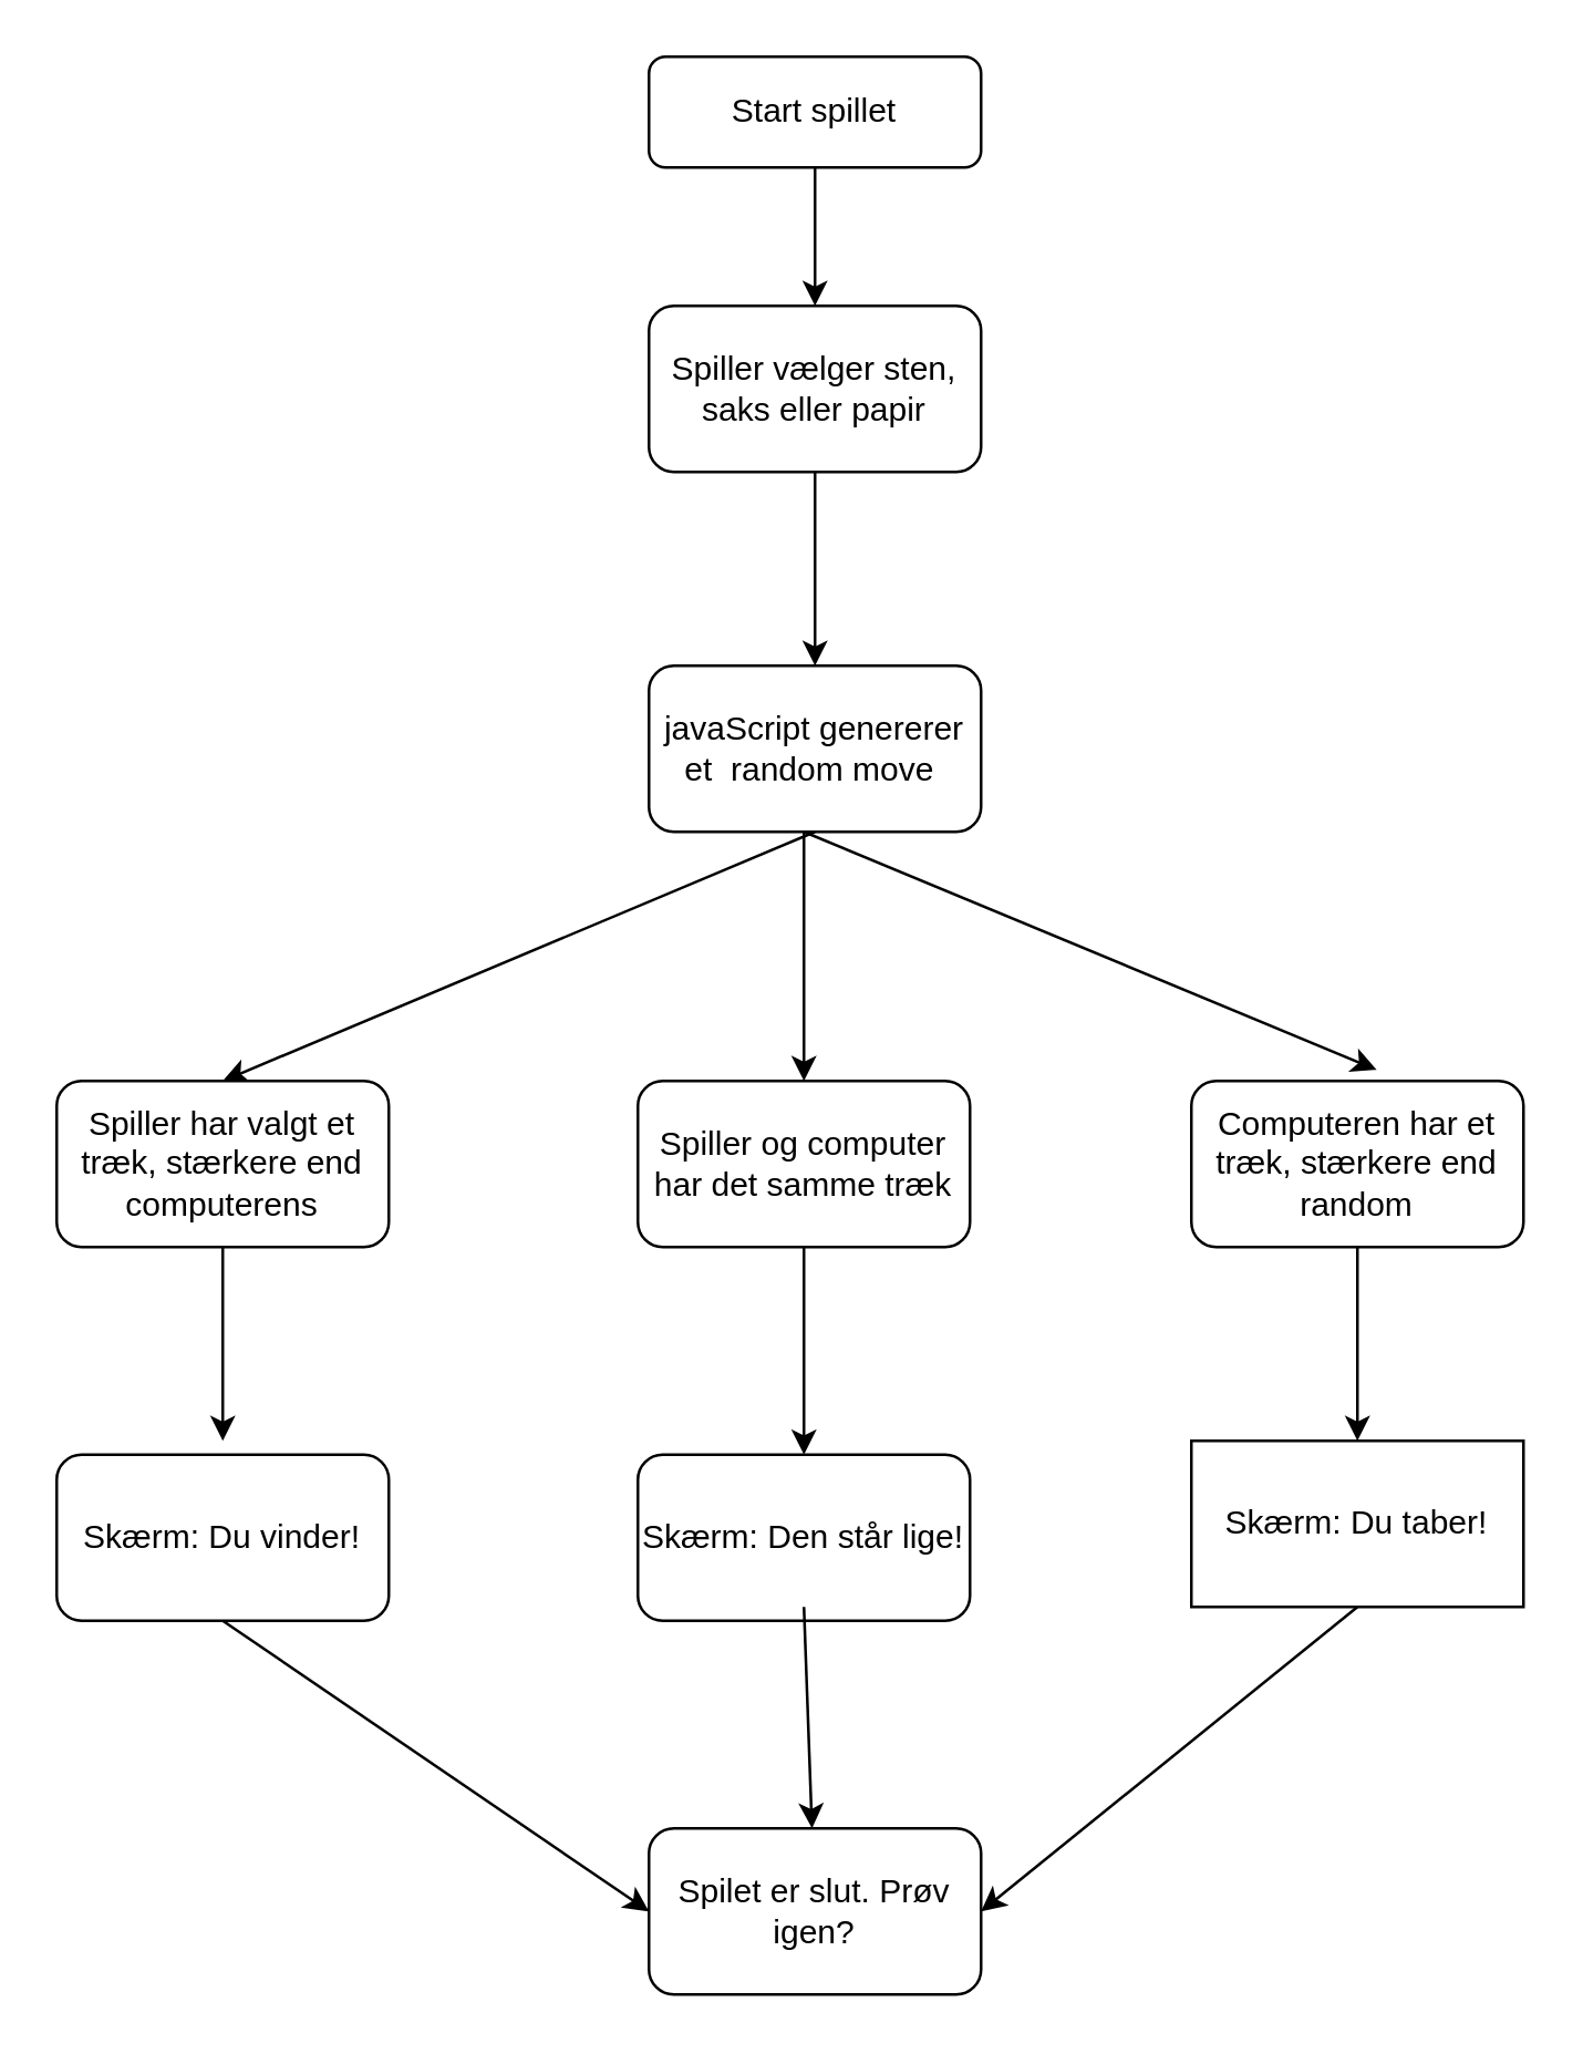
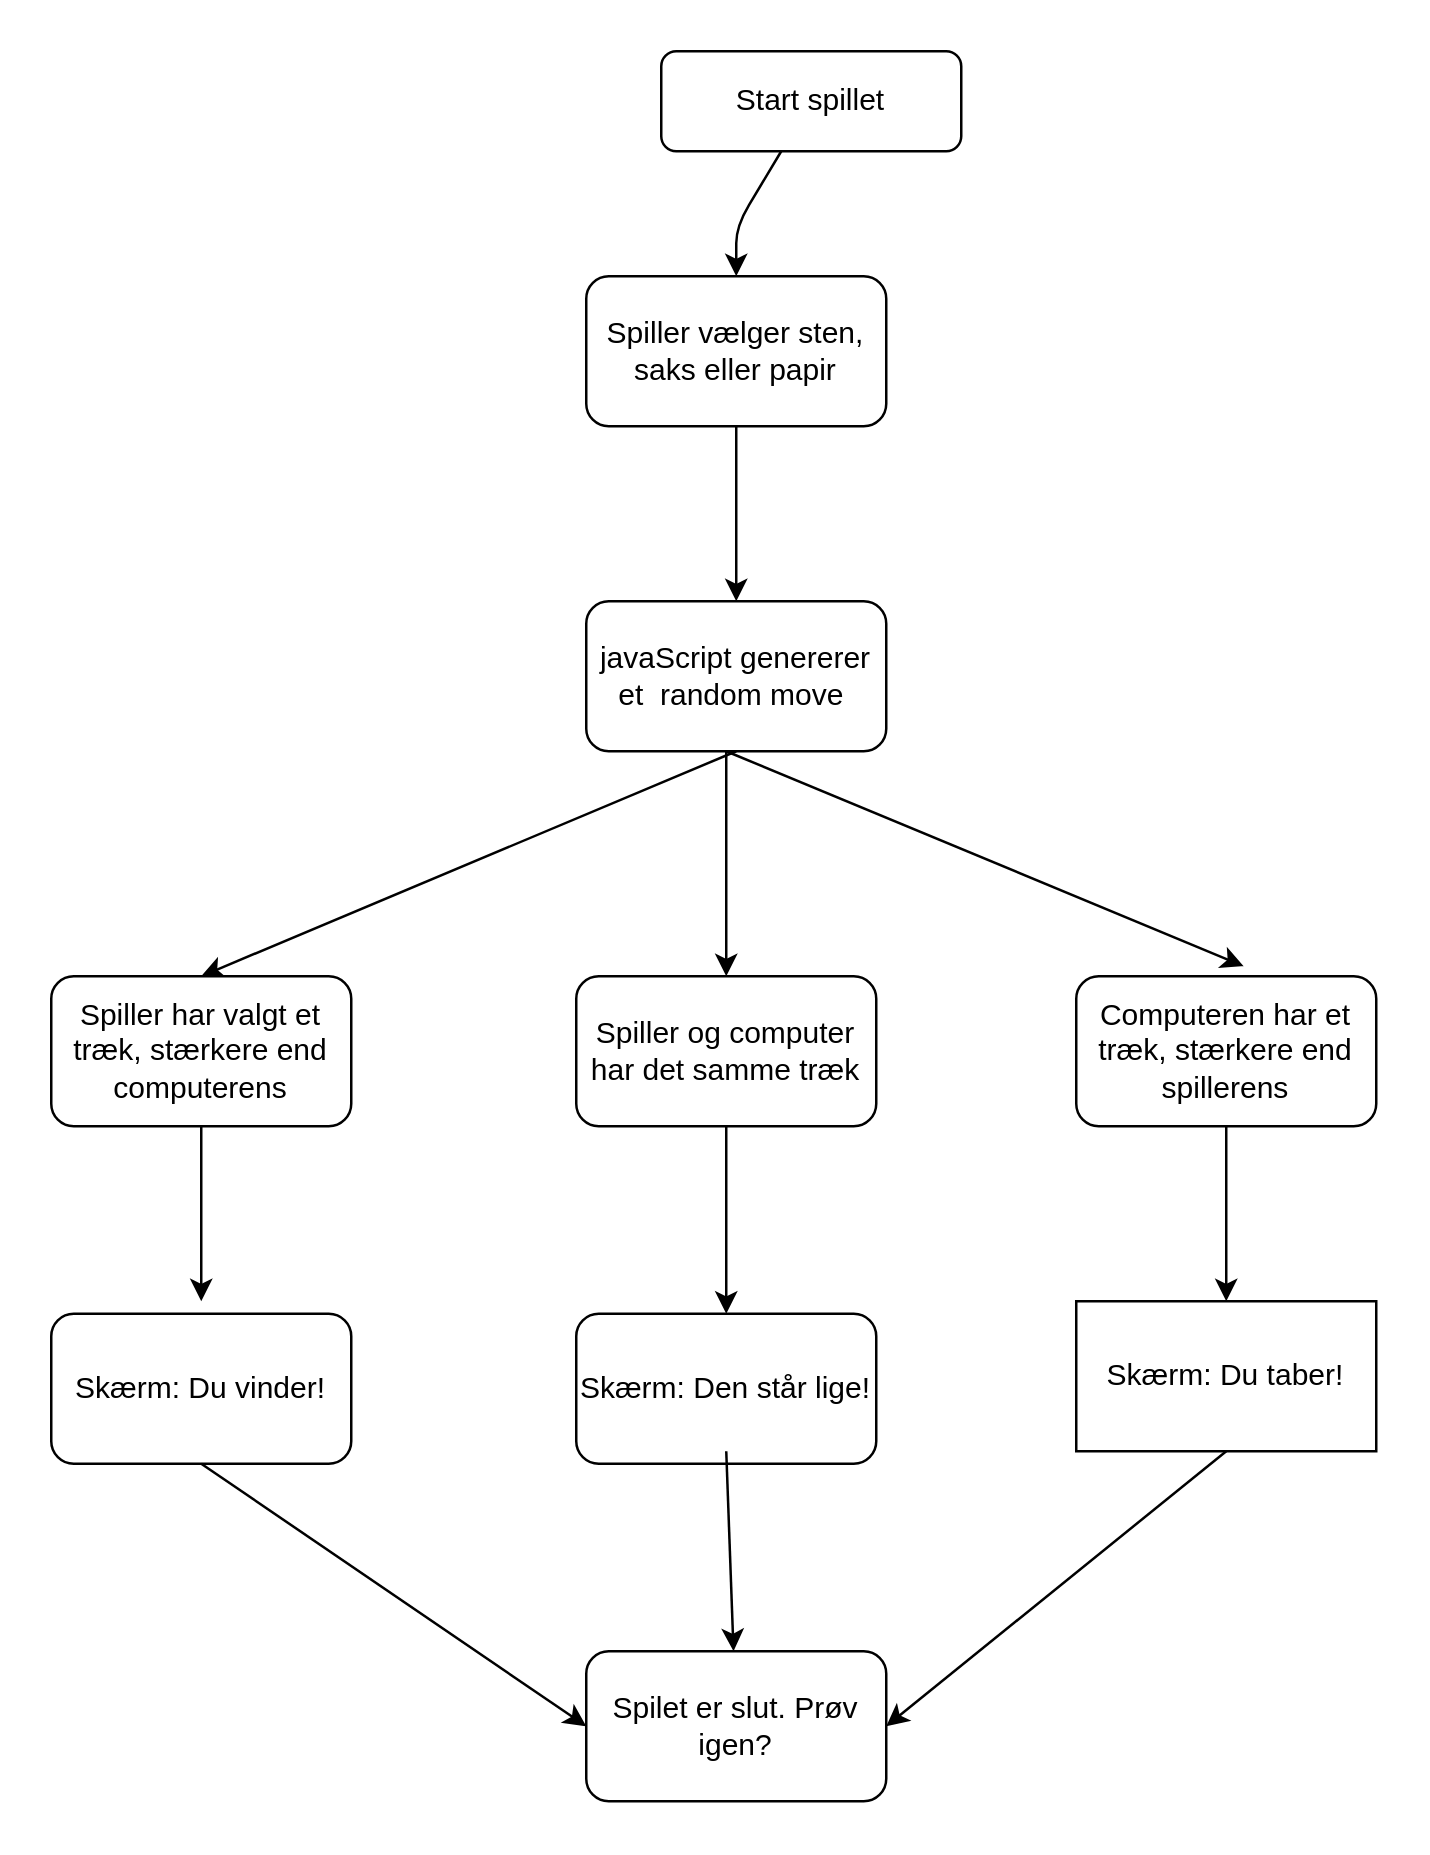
- <mxCell id="3" value="Start spillet" style="rounded=1;whiteSpace=wrap;html=1;" parent="1" vertex="1"><mxGeometry x="234" y="20" width="120" height="40" as="geometry" /></mxCell>
+ <mxCell id="3" value="Start spillet" style="rounded=1;whiteSpace=wrap;html=1;" parent="1" vertex="1"><mxGeometry x="264" y="20" width="120" height="40" as="geometry" /></mxCell>
- <mxCell id="10" value="Computeren har et træk, stærkere end random" style="rounded=1;whiteSpace=wrap;html=1;" parent="1" vertex="1"><mxGeometry x="430" y="390" width="120" height="60" as="geometry" /></mxCell>
+ <mxCell id="10" value="Computeren har et træk, stærkere end spillerens" style="rounded=1;whiteSpace=wrap;html=1;" parent="1" vertex="1"><mxGeometry x="430" y="390" width="120" height="60" as="geometry" /></mxCell>
